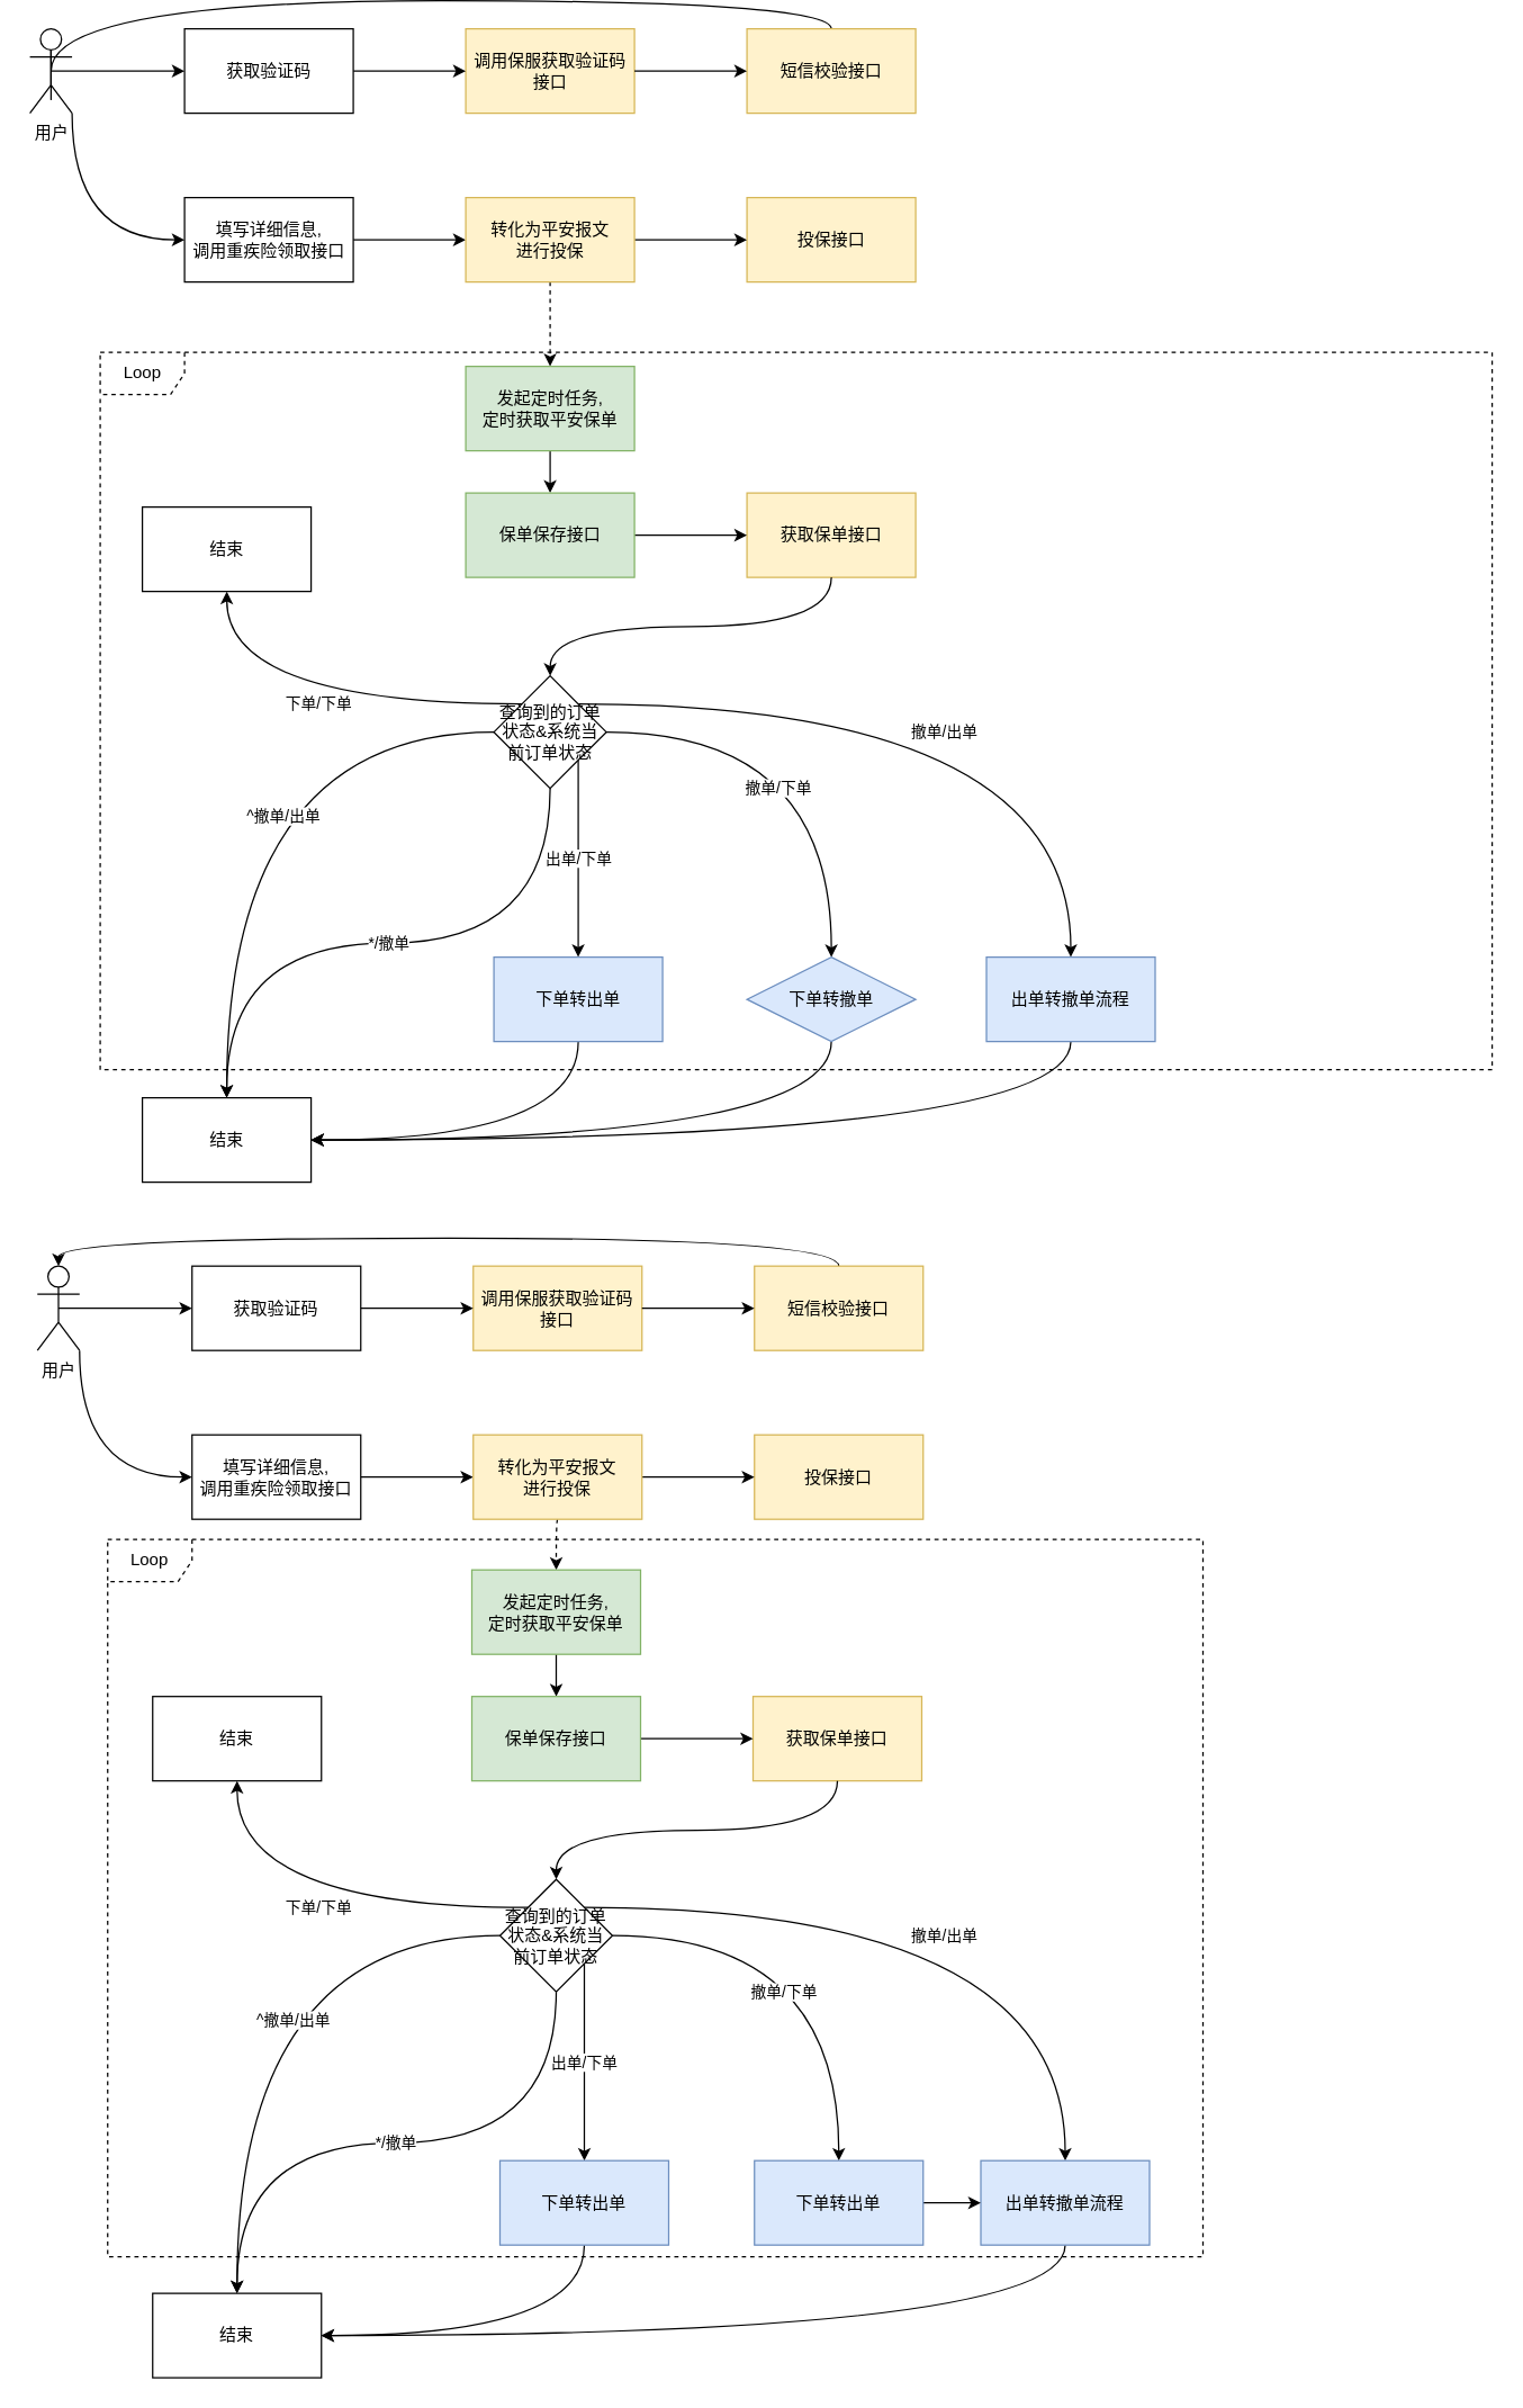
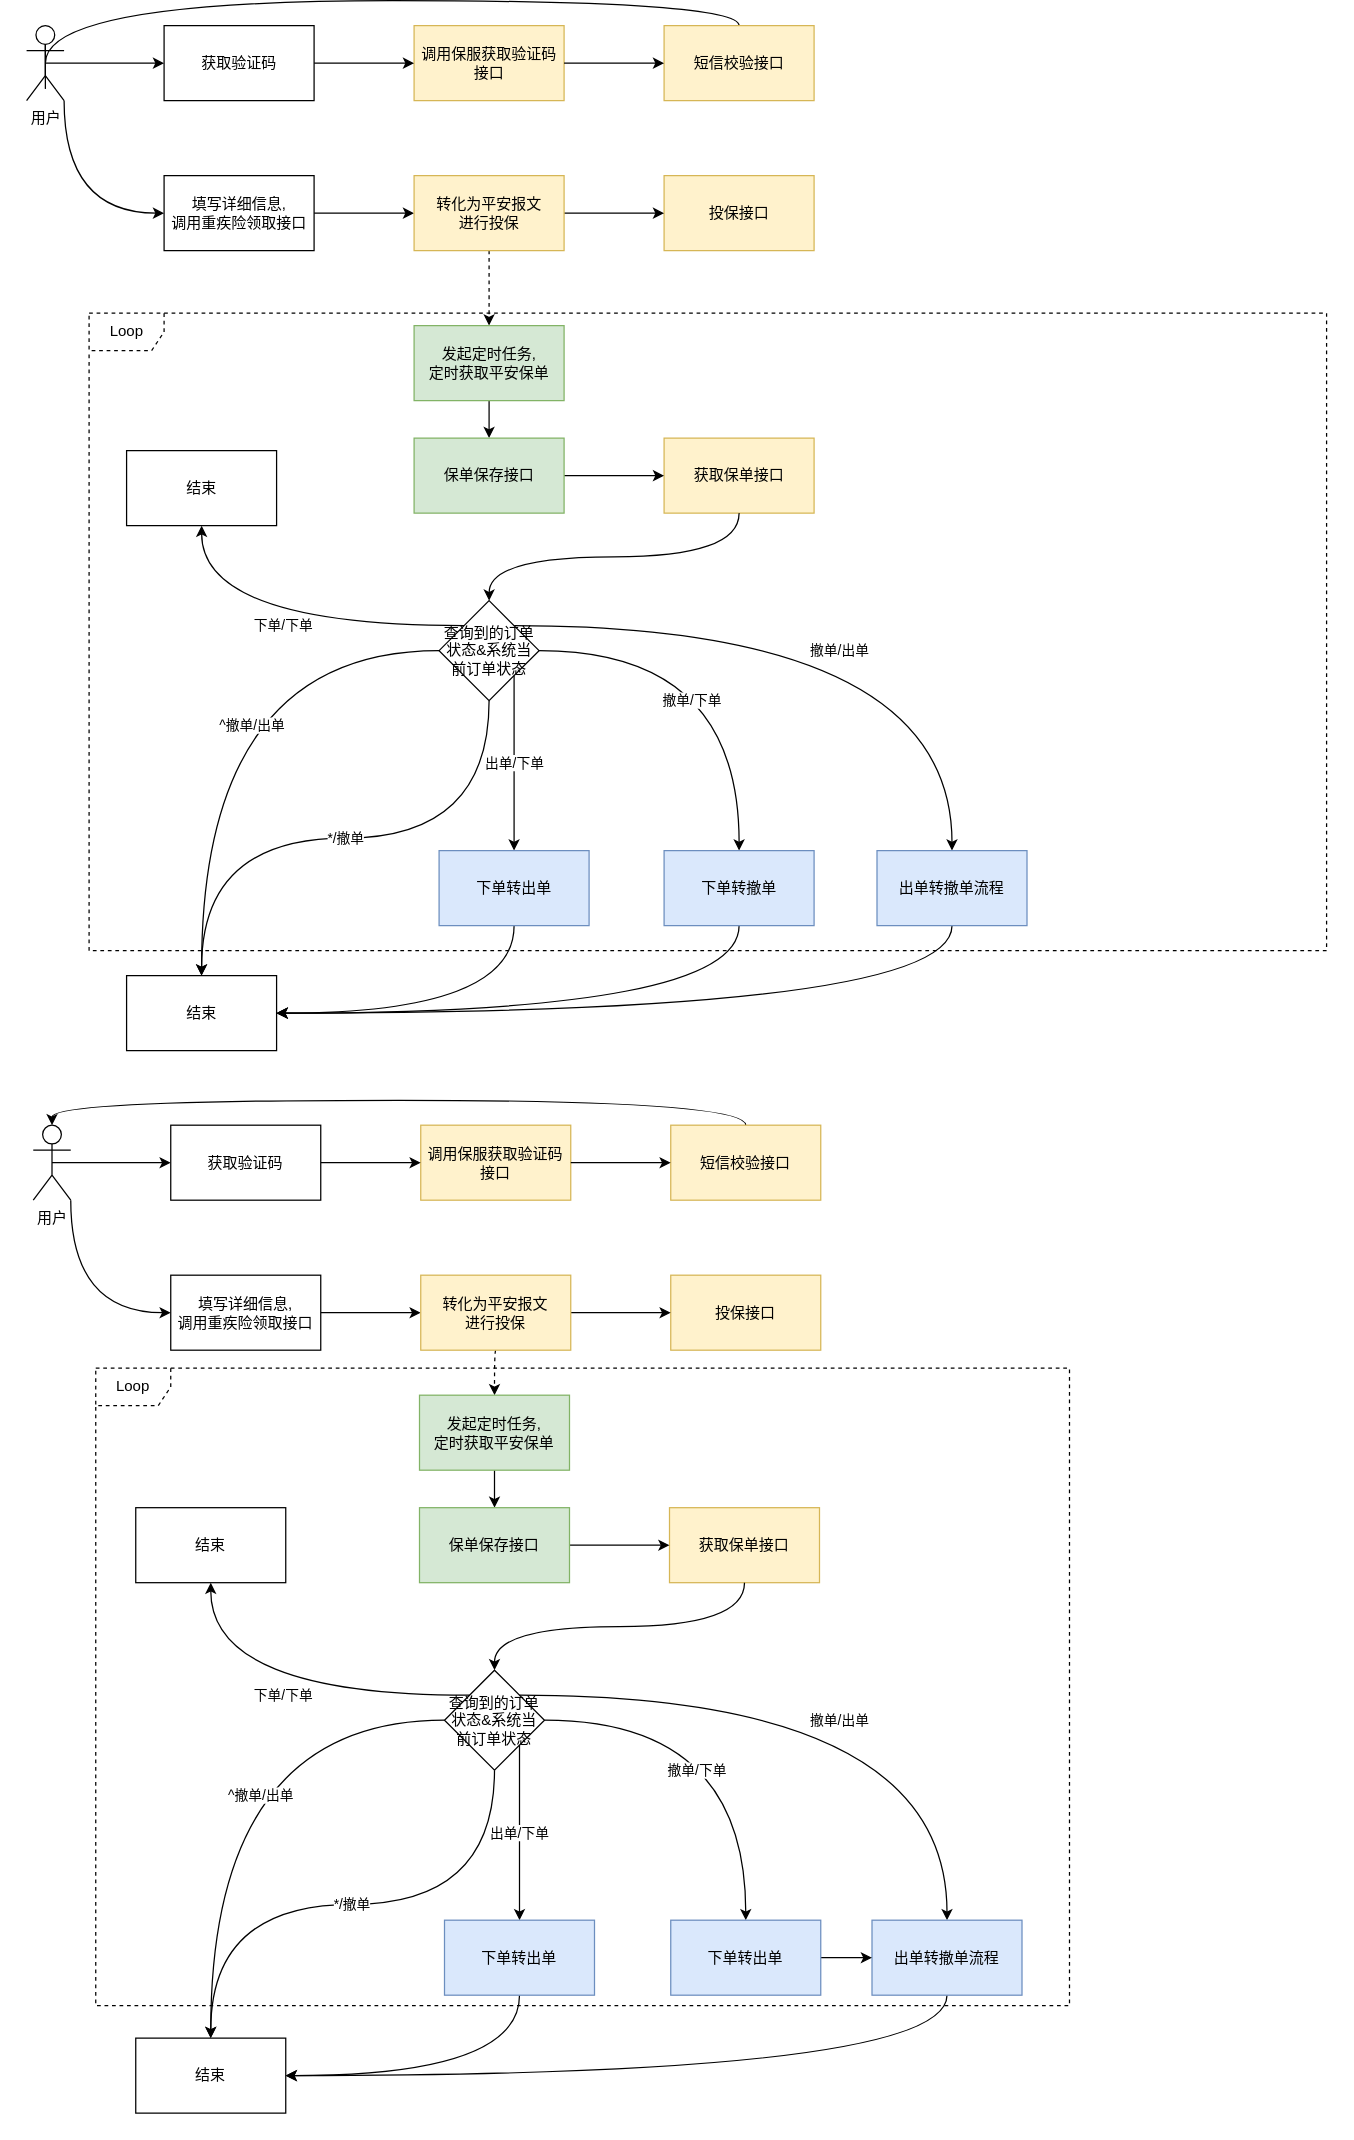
- <mxCell id="38" value="下单转撤单" style="rhombus;whiteSpace=wrap;html=1;fillColor=#dae8fc;strokeColor=#6c8ebf;" vertex="1" parent="1"><mxGeometry x="530.67" y="680" width="120" height="60" as="geometry" /></mxCell>
+ <mxCell id="38" value="下单转撤单" style="rounded=0;whiteSpace=wrap;html=1;fillColor=#dae8fc;strokeColor=#6c8ebf;" vertex="1" parent="1"><mxGeometry x="530.67" y="680" width="120" height="60" as="geometry" /></mxCell>
